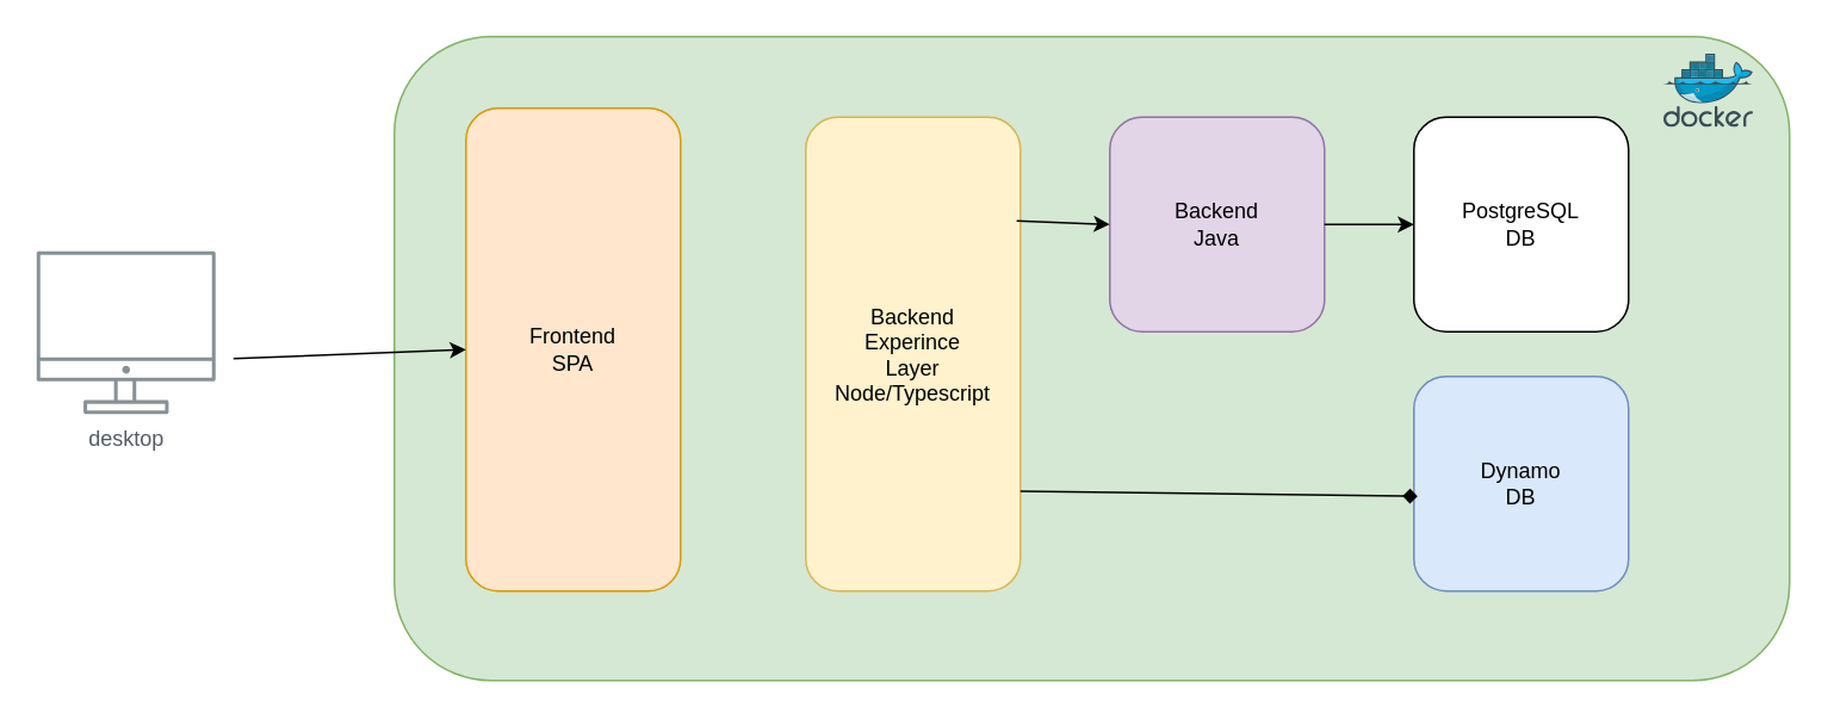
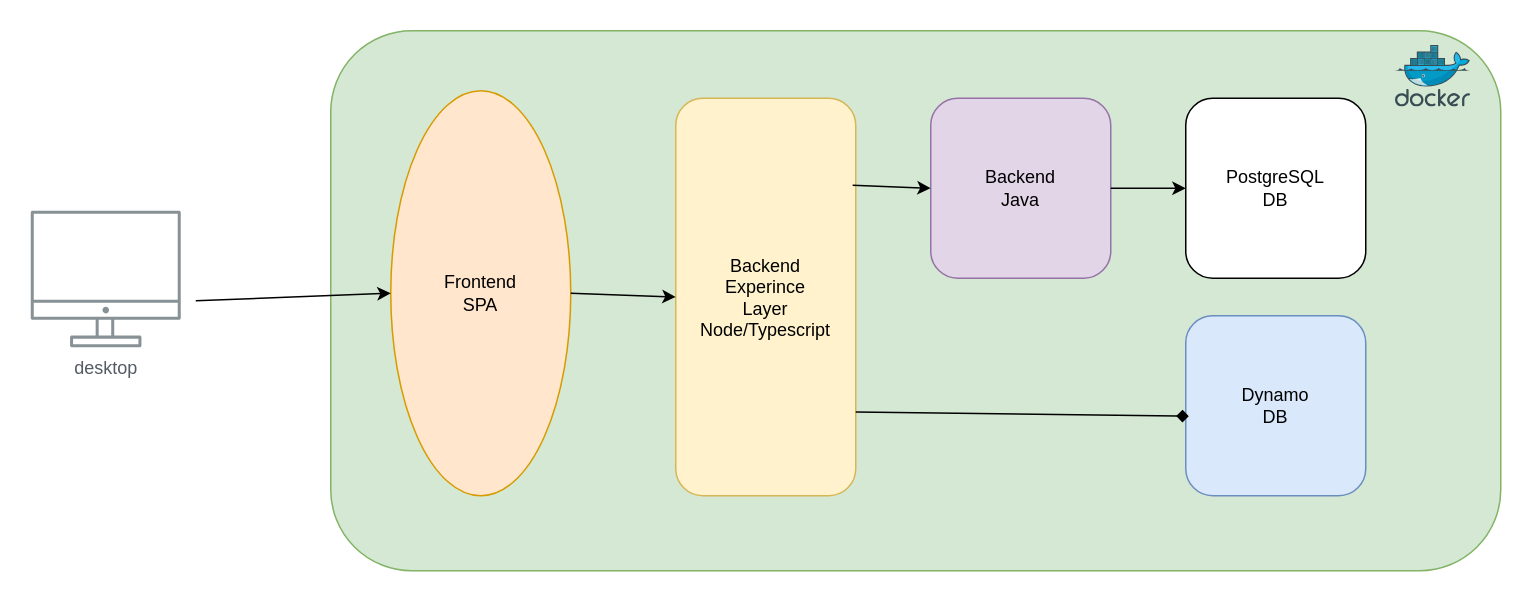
- <mxCell id="4" value="Frontend&lt;br&gt;SPA" style="rounded=1;whiteSpace=wrap;html=1;fillColor=#ffe6cc;strokeColor=#d79b00;" vertex="1" parent="1"><mxGeometry x="260" width="120" height="270" as="geometry" y="60" /></mxCell>
+ <mxCell id="4" value="Frontend&lt;br&gt;SPA" style="ellipse;whiteSpace=wrap;html=1;fillColor=#ffe6cc;strokeColor=#d79b00;" vertex="1" parent="1"><mxGeometry x="260" width="120" height="270" as="geometry" y="60" /></mxCell>
+ <mxCell id="11" value="" style="endArrow=classic;html=1;rounded=0;entryX=0;entryY=0.5;entryDx=0;entryDy=0;exitX=1;exitY=0.5;exitDx=0;exitDy=0;" edge="1" parent="1" source="4" target="5"><mxGeometry width="50" height="50" relative="1" as="geometry"><mxPoint x="490" y="210" as="sourcePoint" /><mxPoint x="540" y="160" as="targetPoint" /></mxGeometry></mxCell>
